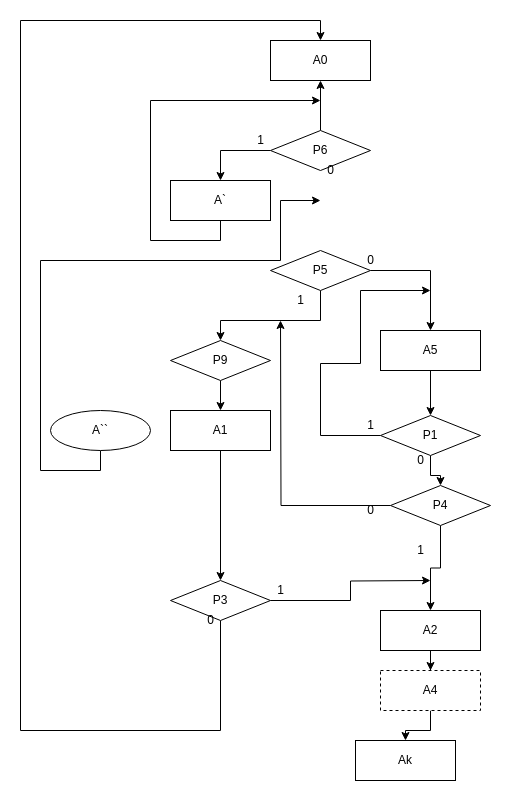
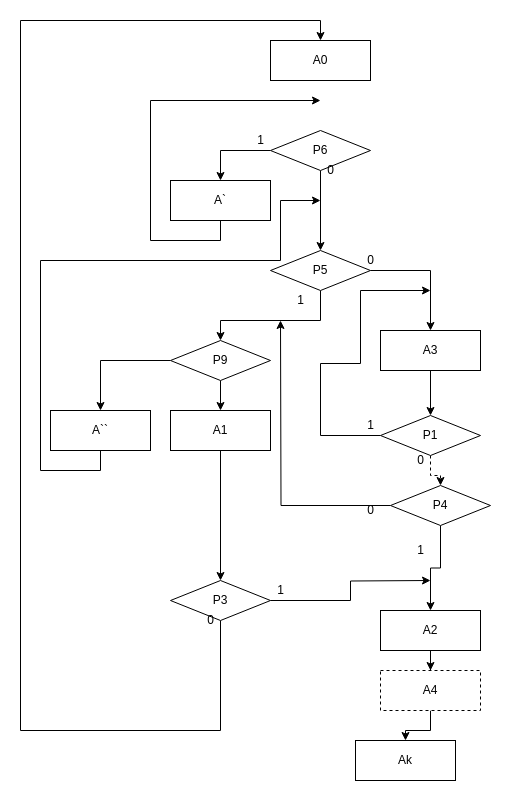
- <mxCell id="4" value="" style="edgeStyle=orthogonalEdgeStyle;rounded=0;orthogonalLoop=1;jettySize=auto;html=1;" edge="1" parent="1" source="5" target="2"><mxGeometry relative="1" as="geometry" /></mxCell>
+ <mxCell id="4" value="" style="edgeStyle=orthogonalEdgeStyle;rounded=0;orthogonalLoop=1;jettySize=auto;html=1;" edge="1" parent="1" source="5" target="8"><mxGeometry relative="1" as="geometry" /></mxCell>
- <mxCell id="17" value="A5" style="rounded=0;whiteSpace=wrap;html=1;" vertex="1" parent="1"><mxGeometry x="380" y="330" width="100" height="40" as="geometry" /></mxCell>
+ <mxCell id="17" value="A3" style="rounded=0;whiteSpace=wrap;html=1;" vertex="1" parent="1"><mxGeometry x="380" y="330" width="100" height="40" as="geometry" /></mxCell>
+ <mxCell id="9" value="" style="edgeStyle=orthogonalEdgeStyle;rounded=0;orthogonalLoop=1;jettySize=auto;html=1;" edge="1" parent="1" source="11" target="43"><mxGeometry relative="1" as="geometry"><mxPoint x="90" y="360" as="targetPoint" /></mxGeometry></mxCell>
- <mxCell id="43" value="A``" style="ellipse;whiteSpace=wrap;html=1;" vertex="1" parent="1"><mxGeometry x="50" y="410" width="100" height="40" as="geometry" /></mxCell>
+ <mxCell id="43" value="A``" style="rounded=0;whiteSpace=wrap;html=1;" vertex="1" parent="1"><mxGeometry x="50" y="410" width="100" height="40" as="geometry" /></mxCell>
- <mxCell id="21" value="" style="edgeStyle=orthogonalEdgeStyle;rounded=0;orthogonalLoop=1;jettySize=auto;html=1;" edge="1" parent="1" source="22" target="25"><mxGeometry relative="1" as="geometry" /></mxCell>
+ <mxCell id="21" value="" style="edgeStyle=orthogonalEdgeStyle;rounded=0;orthogonalLoop=1;jettySize=auto;html=1;dashed=1;" edge="1" parent="1" source="22" target="25"><mxGeometry relative="1" as="geometry" /></mxCell>
